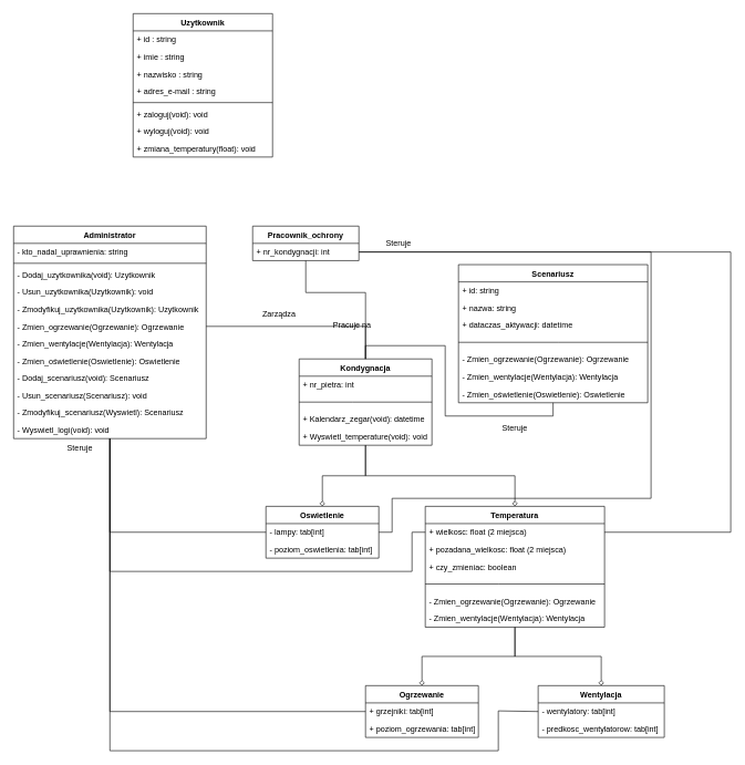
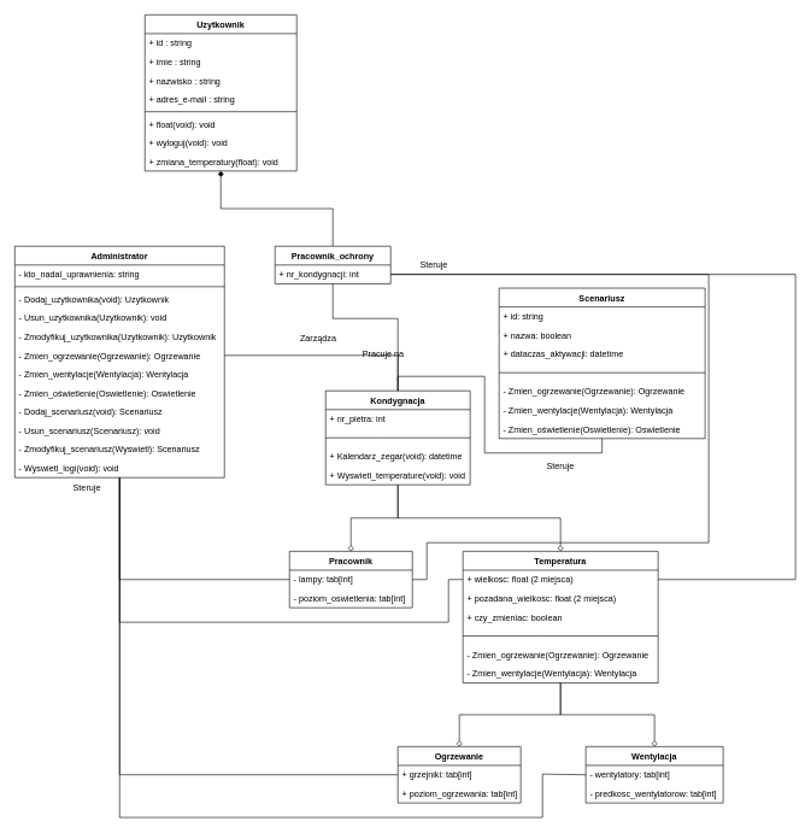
- <mxCell id="9" value="+ zaloguj(void): void" style="text;strokeColor=none;fillColor=none;align=left;verticalAlign=top;spacingLeft=4;spacingRight=4;overflow=hidden;rotatable=0;points=[[0,0.5],[1,0.5]];portConstraint=eastwest;" parent="3" vertex="1"><mxGeometry y="138" width="210" height="26" as="geometry" /></mxCell>
+ <mxCell id="9" value="+ float(void): void" style="text;strokeColor=none;fillColor=none;align=left;verticalAlign=top;spacingLeft=4;spacingRight=4;overflow=hidden;rotatable=0;points=[[0,0.5],[1,0.5]];portConstraint=eastwest;" parent="3" vertex="1"><mxGeometry y="138" width="210" height="26" as="geometry" /></mxCell>
+ <mxCell id="2" style="edgeStyle=orthogonalEdgeStyle;rounded=0;orthogonalLoop=1;jettySize=auto;html=1;exitX=0.5;exitY=1;exitDx=0;exitDy=0;exitPerimeter=0;startArrow=diamond;startFill=1;endArrow=none;endFill=0;entryX=0.5;entryY=0;entryDx=0;entryDy=0;" parent="1" source="3" target="30" edge="1"><mxGeometry relative="1" as="geometry"><mxPoint x="305.006" y="260" as="targetPoint" /></mxGeometry></mxCell>
- <mxCell id="69" value="+ nazwa: string" style="text;strokeColor=none;fillColor=none;align=left;verticalAlign=top;spacingLeft=4;spacingRight=4;overflow=hidden;rotatable=0;points=[[0,0.5],[1,0.5]];portConstraint=eastwest;" parent="67" vertex="1"><mxGeometry y="52" width="285" height="26" as="geometry" /></mxCell>
+ <mxCell id="69" value="+ nazwa: boolean" style="text;strokeColor=none;fillColor=none;align=left;verticalAlign=top;spacingLeft=4;spacingRight=4;overflow=hidden;rotatable=0;points=[[0,0.5],[1,0.5]];portConstraint=eastwest;" parent="67" vertex="1"><mxGeometry y="52" width="285" height="26" as="geometry" /></mxCell>
- <mxCell id="61" value="Zarządza" style="text;html=1;strokeColor=none;fillColor=none;align=center;verticalAlign=middle;whiteSpace=wrap;rounded=0;" parent="1" vertex="1"><mxGeometry x="390" y="457" width="60" height="30" as="geometry" /></mxCell>
+ <mxCell id="61" value="Zarządza" style="text;html=1;strokeColor=none;fillColor=none;align=center;verticalAlign=middle;whiteSpace=wrap;rounded=0;" parent="1" vertex="1"><mxGeometry x="410" y="452" width="60" height="30" as="geometry" /></mxCell>
- <mxCell id="44" value="Oswietlenie" style="swimlane;fontStyle=1;align=center;verticalAlign=top;childLayout=stackLayout;horizontal=1;startSize=26;horizontalStack=0;resizeParent=1;resizeParentMax=0;resizeLast=0;collapsible=1;marginBottom=0;" parent="1" vertex="1"><mxGeometry x="400" y="762" width="170" height="78" as="geometry" /></mxCell>
+ <mxCell id="44" value="Pracownik" style="swimlane;fontStyle=1;align=center;verticalAlign=top;childLayout=stackLayout;horizontal=1;startSize=26;horizontalStack=0;resizeParent=1;resizeParentMax=0;resizeLast=0;collapsible=1;marginBottom=0;" parent="1" vertex="1"><mxGeometry x="400" y="762" width="170" height="78" as="geometry" /></mxCell>
